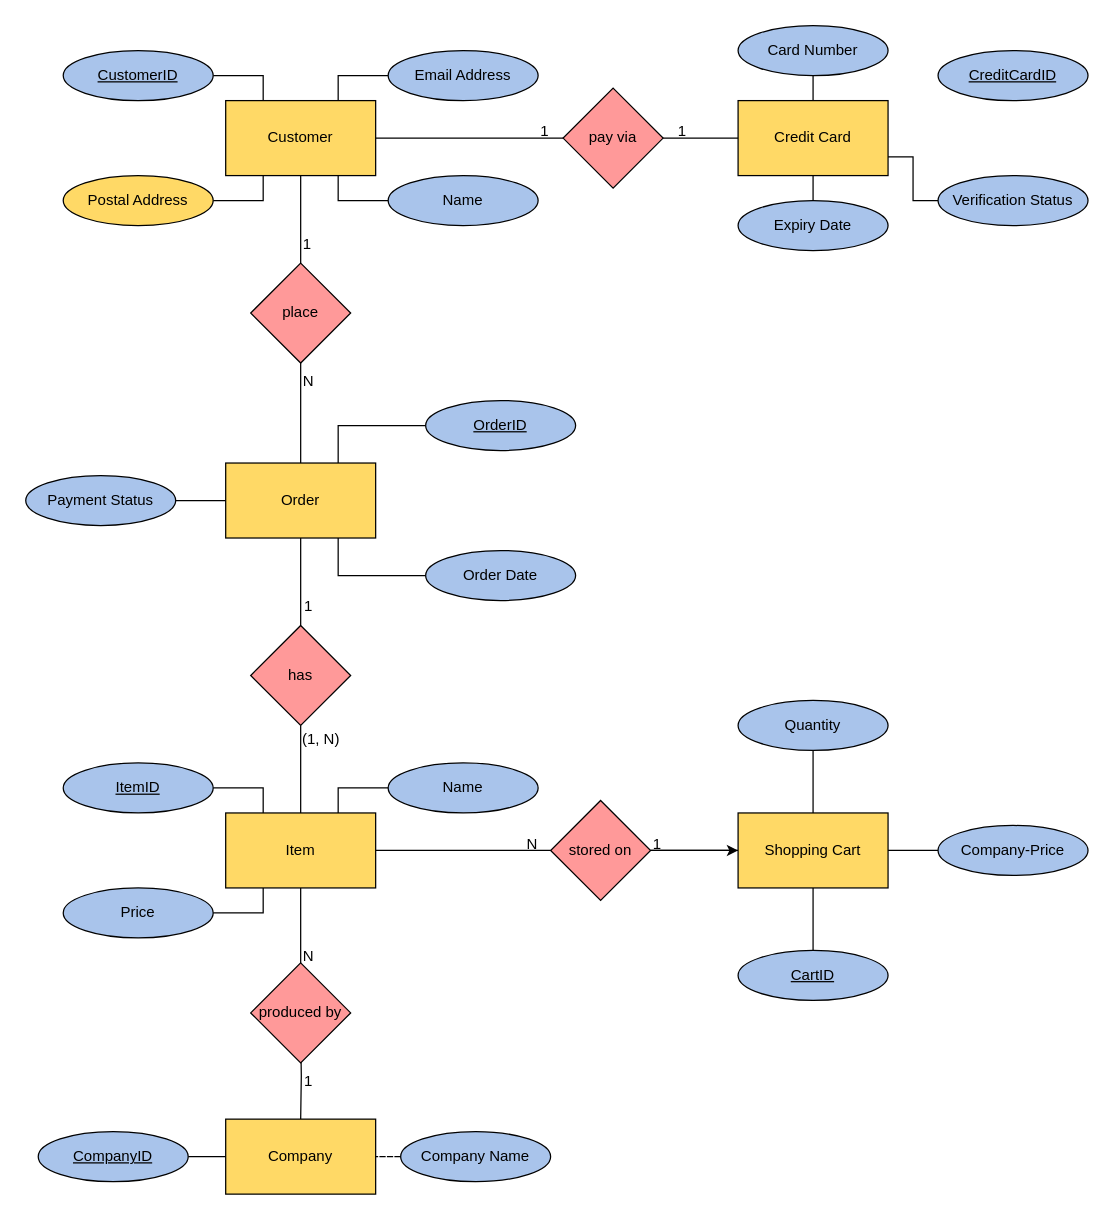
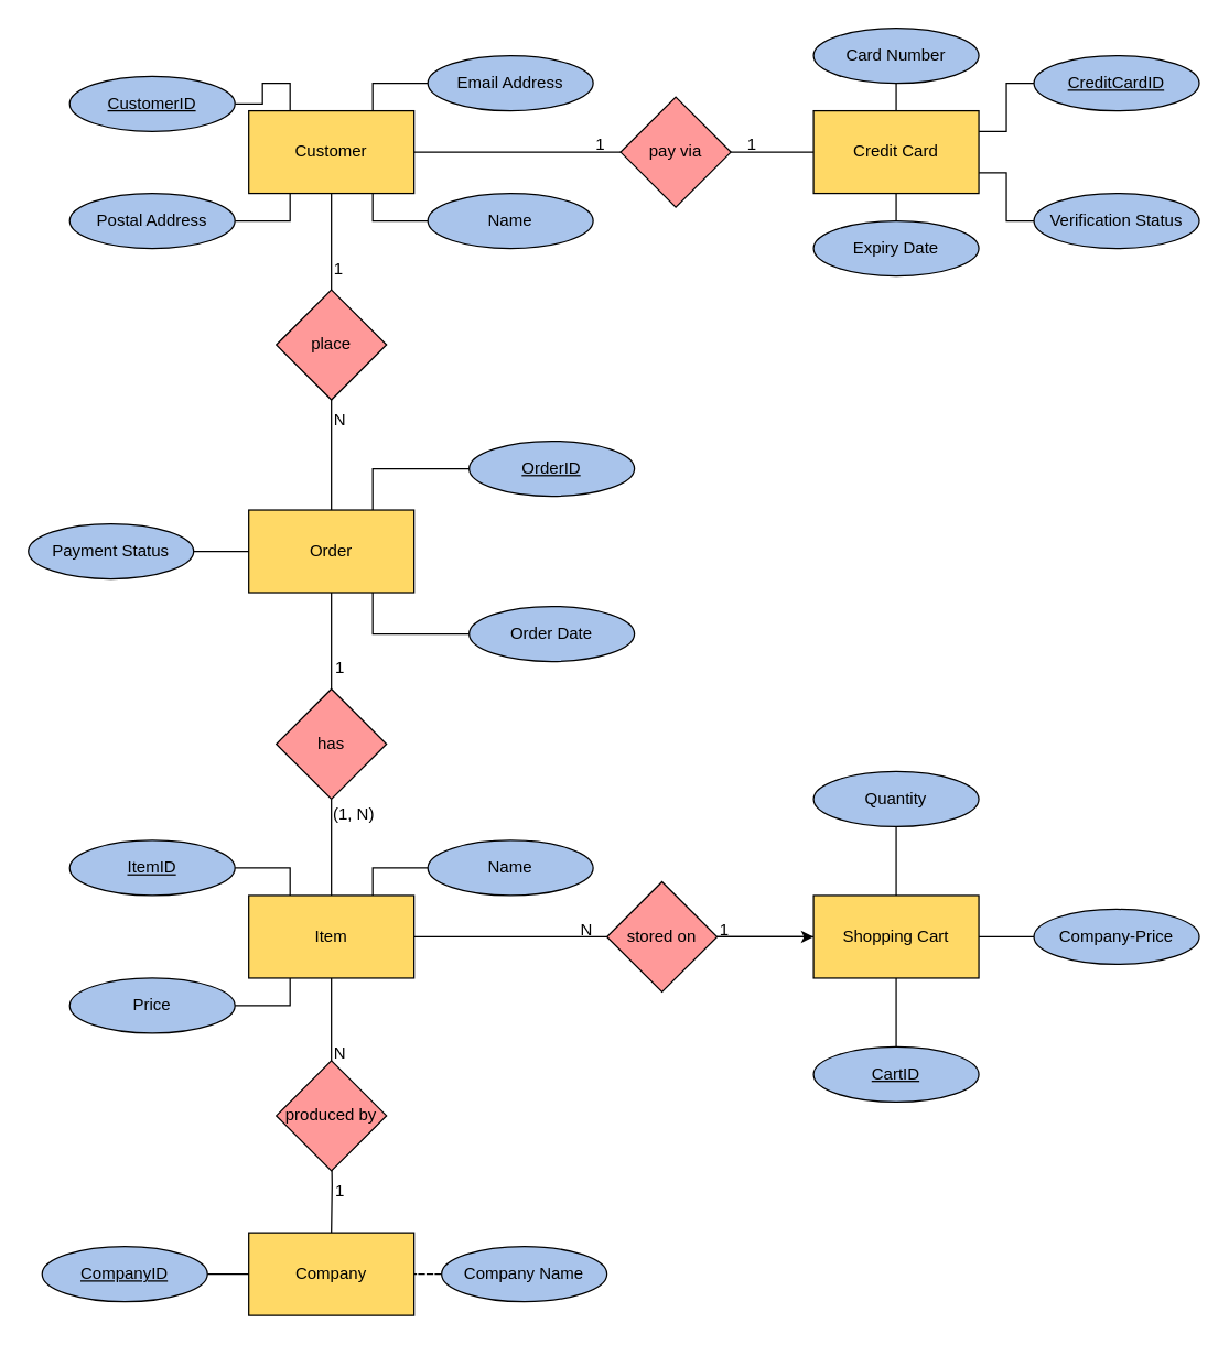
- <mxCell id="6" value="&lt;u&gt;CustomerID&lt;/u&gt;" style="ellipse;whiteSpace=wrap;html=1;fillColor=#A9C4EB;" vertex="1" parent="1"><mxGeometry x="50" y="40" width="120" height="40" as="geometry" /></mxCell>
+ <mxCell id="6" value="&lt;u&gt;CustomerID&lt;/u&gt;" style="ellipse;whiteSpace=wrap;html=1;fillColor=#A9C4EB;" vertex="1" parent="1"><mxGeometry x="50" y="55" width="120" height="40" as="geometry" /></mxCell>
+ <mxCell id="44" style="edgeStyle=orthogonalEdgeStyle;rounded=0;orthogonalLoop=1;jettySize=auto;html=1;entryX=1;entryY=0.25;entryDx=0;entryDy=0;fillColor=#A9C4EB;endArrow=none;" edge="1" parent="1" source="45" target="41"><mxGeometry relative="1" as="geometry" /></mxCell>
- <mxCell id="12" value="Postal Address" style="ellipse;whiteSpace=wrap;html=1;fillColor=#ffd966;" vertex="1" parent="1"><mxGeometry x="50" y="140" width="120" height="40" as="geometry" /></mxCell>
+ <mxCell id="12" value="Postal Address" style="ellipse;whiteSpace=wrap;html=1;fillColor=#A9C4EB;" vertex="1" parent="1"><mxGeometry x="50" y="140" width="120" height="40" as="geometry" /></mxCell>
